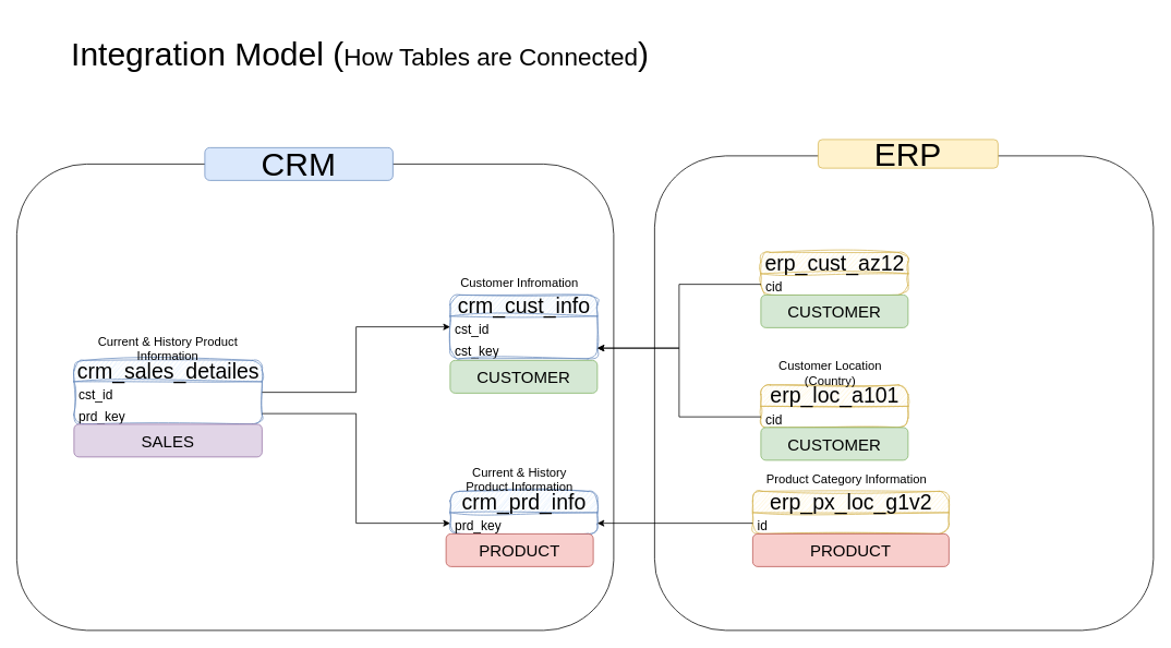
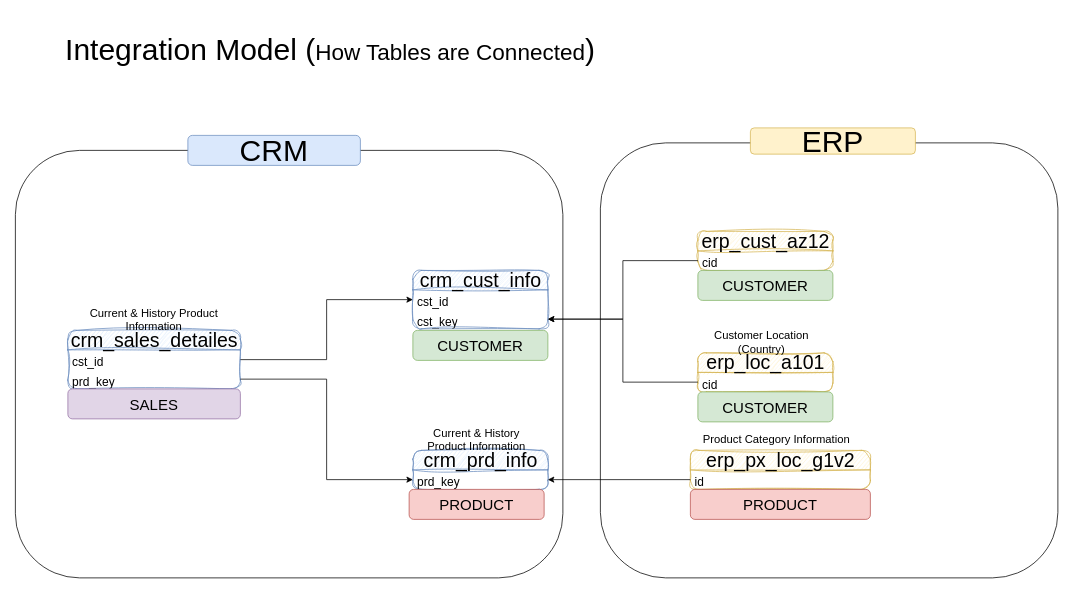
- <mxCell id="5" value="Customer Infromation" style="text;html=1;align=center;verticalAlign=middle;whiteSpace=wrap;rounded=0;fontSize=15;" vertex="1" parent="1"><mxGeometry x="560" y="330" width="150" height="30" as="geometry" /></mxCell>
